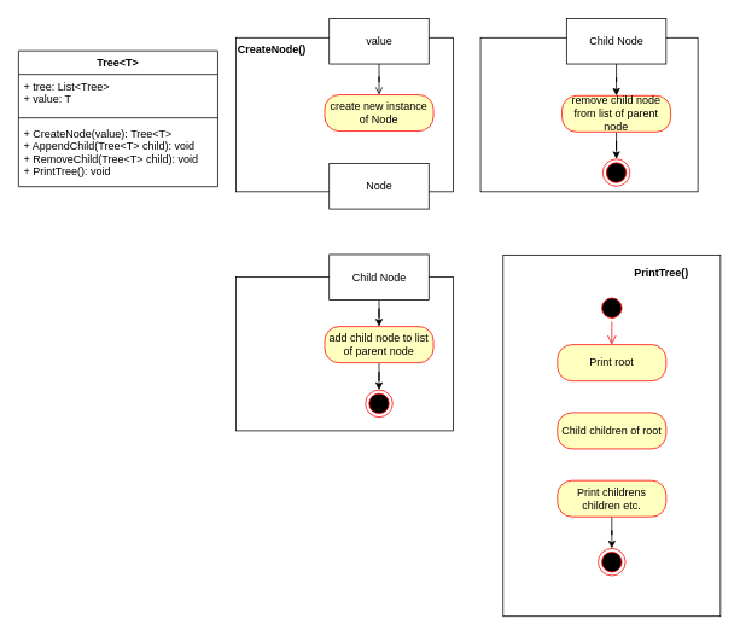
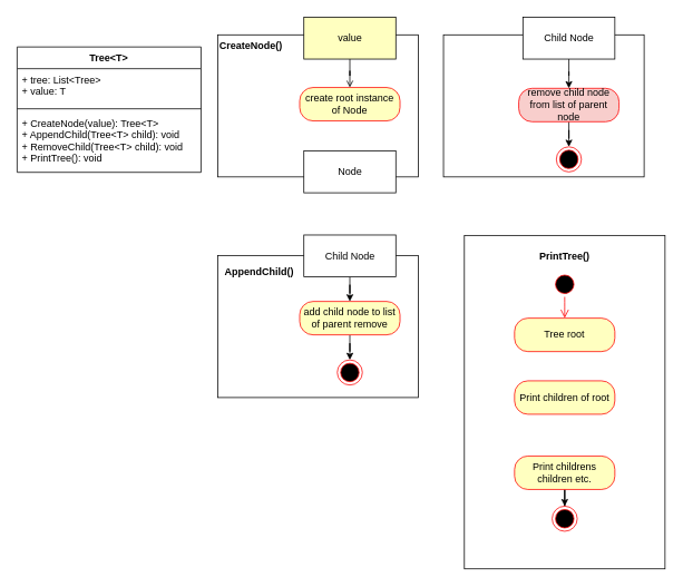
- <mxCell id="8" value="value" style="html=1;" parent="1" vertex="1"><mxGeometry x="363" y="20" width="110" height="50" as="geometry" /></mxCell>
+ <mxCell id="8" value="value" style="html=1;fillColor=#ffffc0;" parent="1" vertex="1"><mxGeometry x="363" y="20" width="110" height="50" as="geometry" /></mxCell>
- <mxCell id="9" value="create new instance of Node" style="rounded=1;whiteSpace=wrap;html=1;arcSize=40;fontColor=#000000;fillColor=#ffffc0;strokeColor=#ff0000;" parent="1" vertex="1"><mxGeometry x="358" y="104" width="120" height="40" as="geometry" /></mxCell>
+ <mxCell id="9" value="create root instance of Node" style="rounded=1;whiteSpace=wrap;html=1;arcSize=40;fontColor=#000000;fillColor=#ffffc0;strokeColor=#ff0000;" parent="1" vertex="1"><mxGeometry x="358" y="104" width="120" height="40" as="geometry" /></mxCell>
- <mxCell id="20" value="remove child node from list of parent node" style="rounded=1;whiteSpace=wrap;html=1;arcSize=40;fontColor=#000000;fillColor=#ffffc0;strokeColor=#ff0000;" parent="1" vertex="1"><mxGeometry x="620" y="105" width="120" height="40" as="geometry" /></mxCell>
+ <mxCell id="20" value="remove child node from list of parent node" style="rounded=1;whiteSpace=wrap;html=1;arcSize=40;fontColor=#000000;fillColor=#f8cecc;strokeColor=#ff0000;" parent="1" vertex="1"><mxGeometry x="620" y="105" width="120" height="40" as="geometry" /></mxCell>
- <mxCell id="22" value="&lt;b&gt;PrintTree()&lt;/b&gt;" style="text;html=1;strokeColor=none;fillColor=none;align=center;verticalAlign=middle;whiteSpace=wrap;rounded=0;" parent="1" vertex="1"><mxGeometry x="710" y="290.5" width="40" height="20" as="geometry" /></mxCell>
+ <mxCell id="22" value="&lt;b&gt;PrintTree()&lt;/b&gt;" style="text;html=1;strokeColor=none;fillColor=none;align=center;verticalAlign=middle;whiteSpace=wrap;rounded=0;" parent="1" vertex="1"><mxGeometry x="655" y="295.5" width="40" height="20" as="geometry" /></mxCell>
+ <mxCell id="11" value="AppendChild()" style="text;align=center;fontStyle=1;verticalAlign=middle;spacingLeft=3;spacingRight=3;strokeColor=none;rotatable=0;points=[[0,0.5],[1,0.5]];portConstraint=eastwest;" parent="1" vertex="1"><mxGeometry x="270" y="310" width="80" height="29" as="geometry" /></mxCell>
- <mxCell id="15" value="add child node to list of parent node" style="rounded=1;whiteSpace=wrap;html=1;arcSize=40;fontColor=#000000;fillColor=#ffffc0;strokeColor=#ff0000;" parent="1" vertex="1"><mxGeometry x="358" y="360" width="120" height="40" as="geometry" /></mxCell>
+ <mxCell id="15" value="add child node to list of parent remove" style="rounded=1;whiteSpace=wrap;html=1;arcSize=40;fontColor=#000000;fillColor=#ffffc0;strokeColor=#ff0000;" parent="1" vertex="1"><mxGeometry x="358" y="360" width="120" height="40" as="geometry" /></mxCell>
- <mxCell id="23" value="Print root" style="rounded=1;whiteSpace=wrap;html=1;arcSize=40;fontColor=#000000;fillColor=#ffffc0;strokeColor=#ff0000;" parent="1" vertex="1"><mxGeometry x="615" y="380" width="120" height="40" as="geometry" /></mxCell>
+ <mxCell id="23" value="Tree root" style="rounded=1;whiteSpace=wrap;html=1;arcSize=40;fontColor=#000000;fillColor=#ffffc0;strokeColor=#ff0000;" parent="1" vertex="1"><mxGeometry x="615" y="380" width="120" height="40" as="geometry" /></mxCell>
- <mxCell id="24" value="Child children of root" style="rounded=1;whiteSpace=wrap;html=1;arcSize=40;fontColor=#000000;fillColor=#ffffc0;strokeColor=#ff0000;" parent="1" vertex="1"><mxGeometry x="615" y="455" width="120" height="40" as="geometry" /></mxCell>
+ <mxCell id="24" value="Print children of root" style="rounded=1;whiteSpace=wrap;html=1;arcSize=40;fontColor=#000000;fillColor=#ffffc0;strokeColor=#ff0000;" parent="1" vertex="1"><mxGeometry x="615" y="455" width="120" height="40" as="geometry" /></mxCell>
- <mxCell id="26" value="Print childrens children etc." style="rounded=1;whiteSpace=wrap;html=1;arcSize=40;fontColor=#000000;fillColor=#ffffc0;strokeColor=#ff0000;" parent="1" vertex="1"><mxGeometry x="615" y="530" width="120" height="40" as="geometry" /></mxCell>
+ <mxCell id="26" value="Print childrens children etc." style="rounded=1;whiteSpace=wrap;html=1;arcSize=40;fontColor=#000000;fillColor=#ffffc0;strokeColor=#ff0000;" parent="1" vertex="1"><mxGeometry x="615" y="545" width="120" height="40" as="geometry" /></mxCell>
